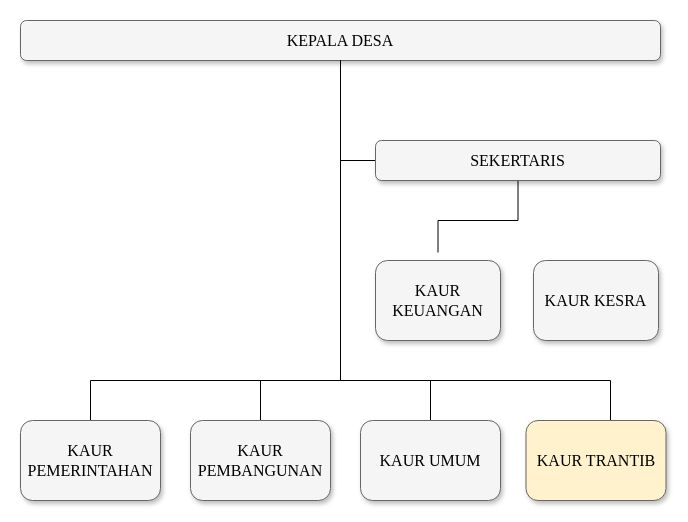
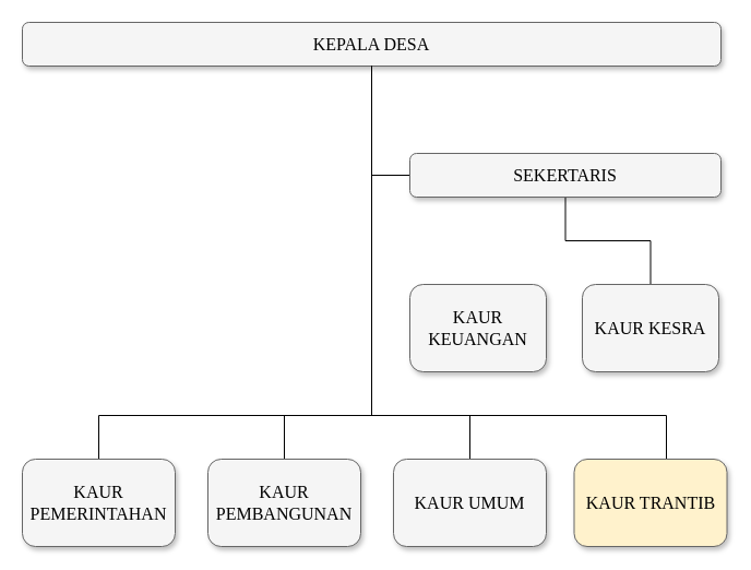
- <mxCell id="6" style="edgeStyle=orthogonalEdgeStyle;rounded=0;hachureGap=4;orthogonalLoop=1;jettySize=auto;html=1;exitX=0.5;exitY=1;exitDx=0;exitDy=0;fontFamily=Times New Roman;fontSize=16;endArrow=none;endFill=0;startSize=14;endSize=14;sourcePerimeterSpacing=8;targetPerimeterSpacing=8;" edge="1" parent="1" source="7" target="9"><mxGeometry relative="1" as="geometry" /></mxCell>
+ <mxCell id="6" style="edgeStyle=orthogonalEdgeStyle;rounded=0;hachureGap=4;orthogonalLoop=1;jettySize=auto;html=1;exitX=0.5;exitY=1;exitDx=0;exitDy=0;entryX=0.5;entryY=0;entryDx=0;entryDy=0;fontFamily=Times New Roman;fontSize=16;endArrow=none;endFill=0;startSize=14;endSize=14;sourcePerimeterSpacing=8;targetPerimeterSpacing=8;" edge="1" parent="1" source="7" target="8"><mxGeometry relative="1" as="geometry" /></mxCell>
